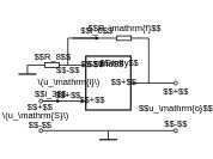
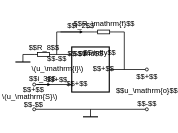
- <mxCell id="26" value="$$i_6$$" style="text;html=1;resizable=1;autosize=1;align=center;verticalAlign=middle;points=[];fillColor=none;strokeColor=none;rounded=0;fontSize=10;movable=1;rotatable=1;deletable=1;editable=1;connectable=1;" vertex="1" parent="1"><mxGeometry x="100" y="22.5" width="13" height="20" as="geometry" /></mxCell>
+ <mxCell id="26" value="$$i_2$$" style="text;html=1;resizable=1;autosize=1;align=center;verticalAlign=middle;points=[];fillColor=none;strokeColor=none;rounded=0;fontSize=10;movable=1;rotatable=1;deletable=1;editable=1;connectable=1;" vertex="1" parent="1"><mxGeometry x="100" y="22.5" width="13" height="20" as="geometry" /></mxCell>
